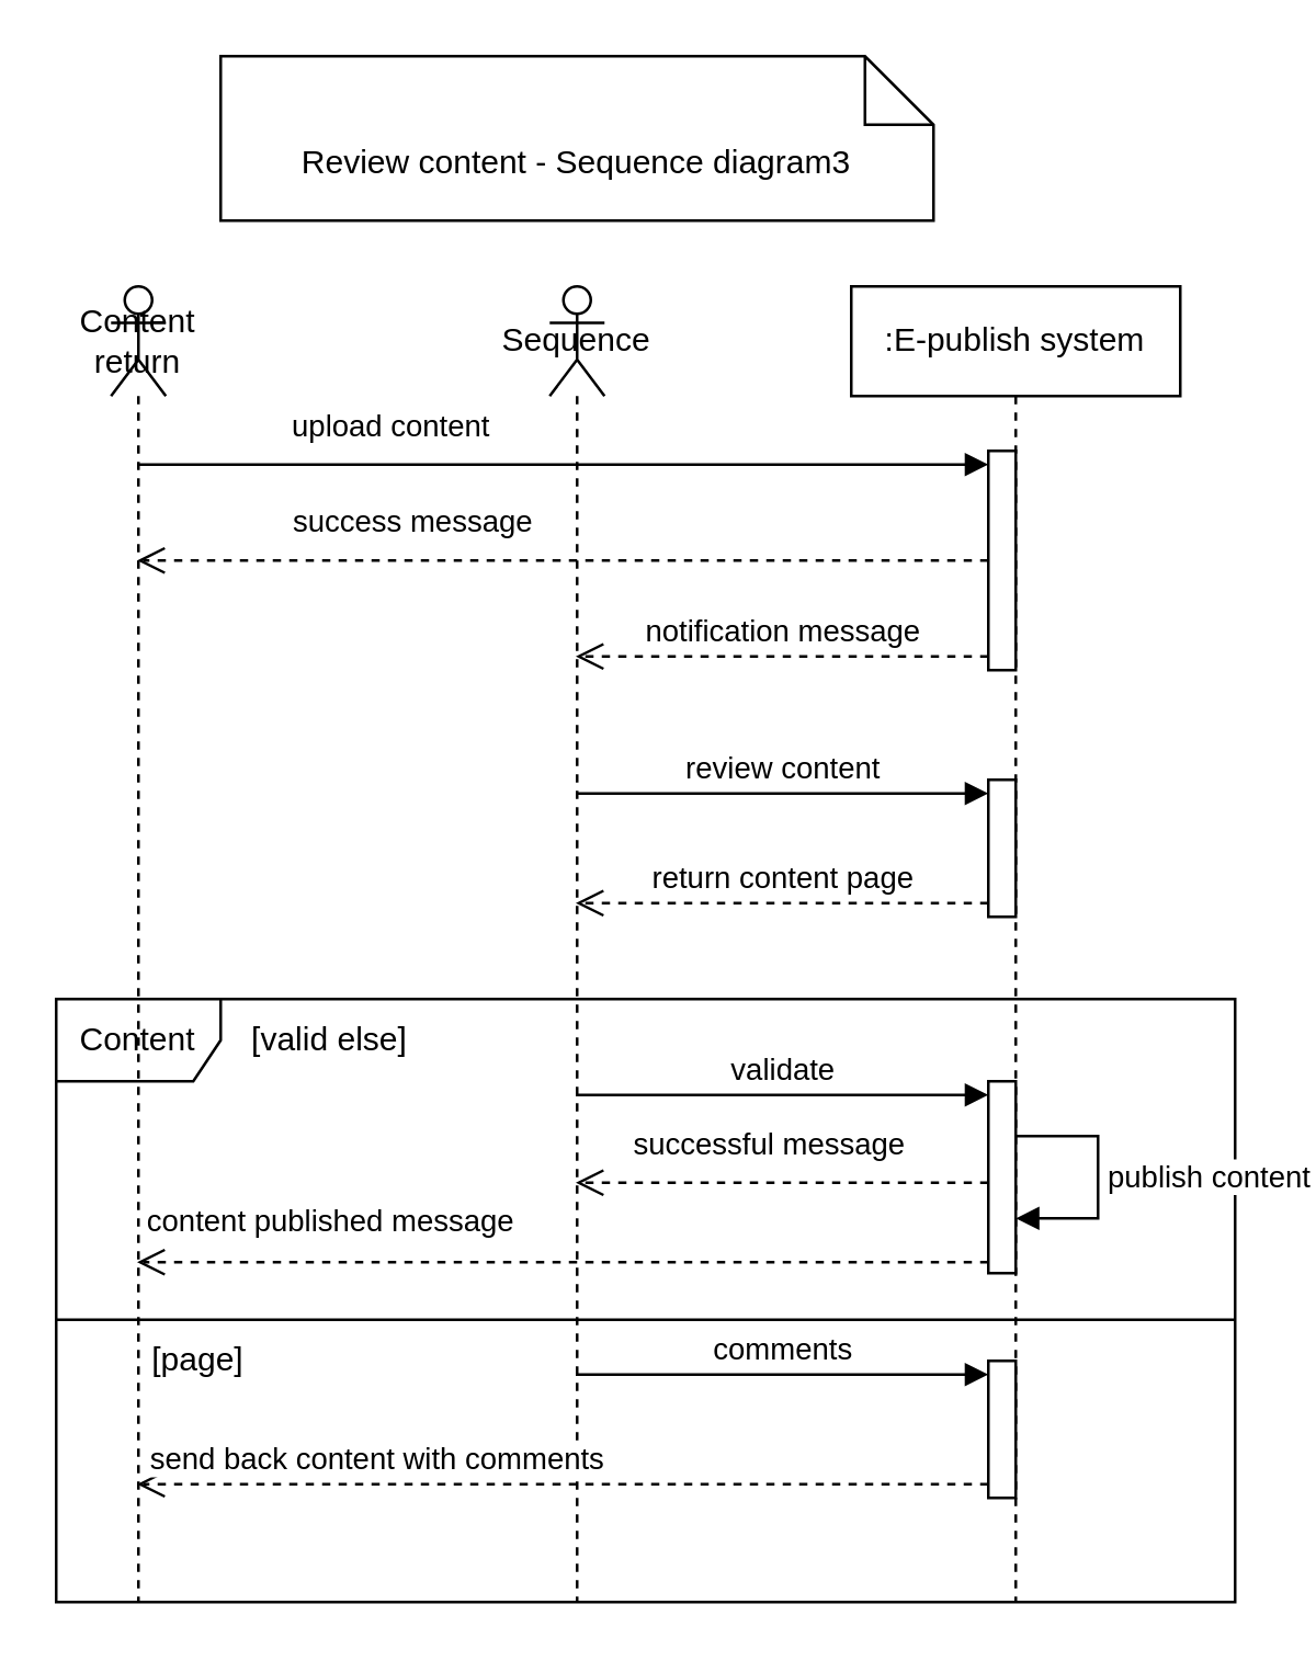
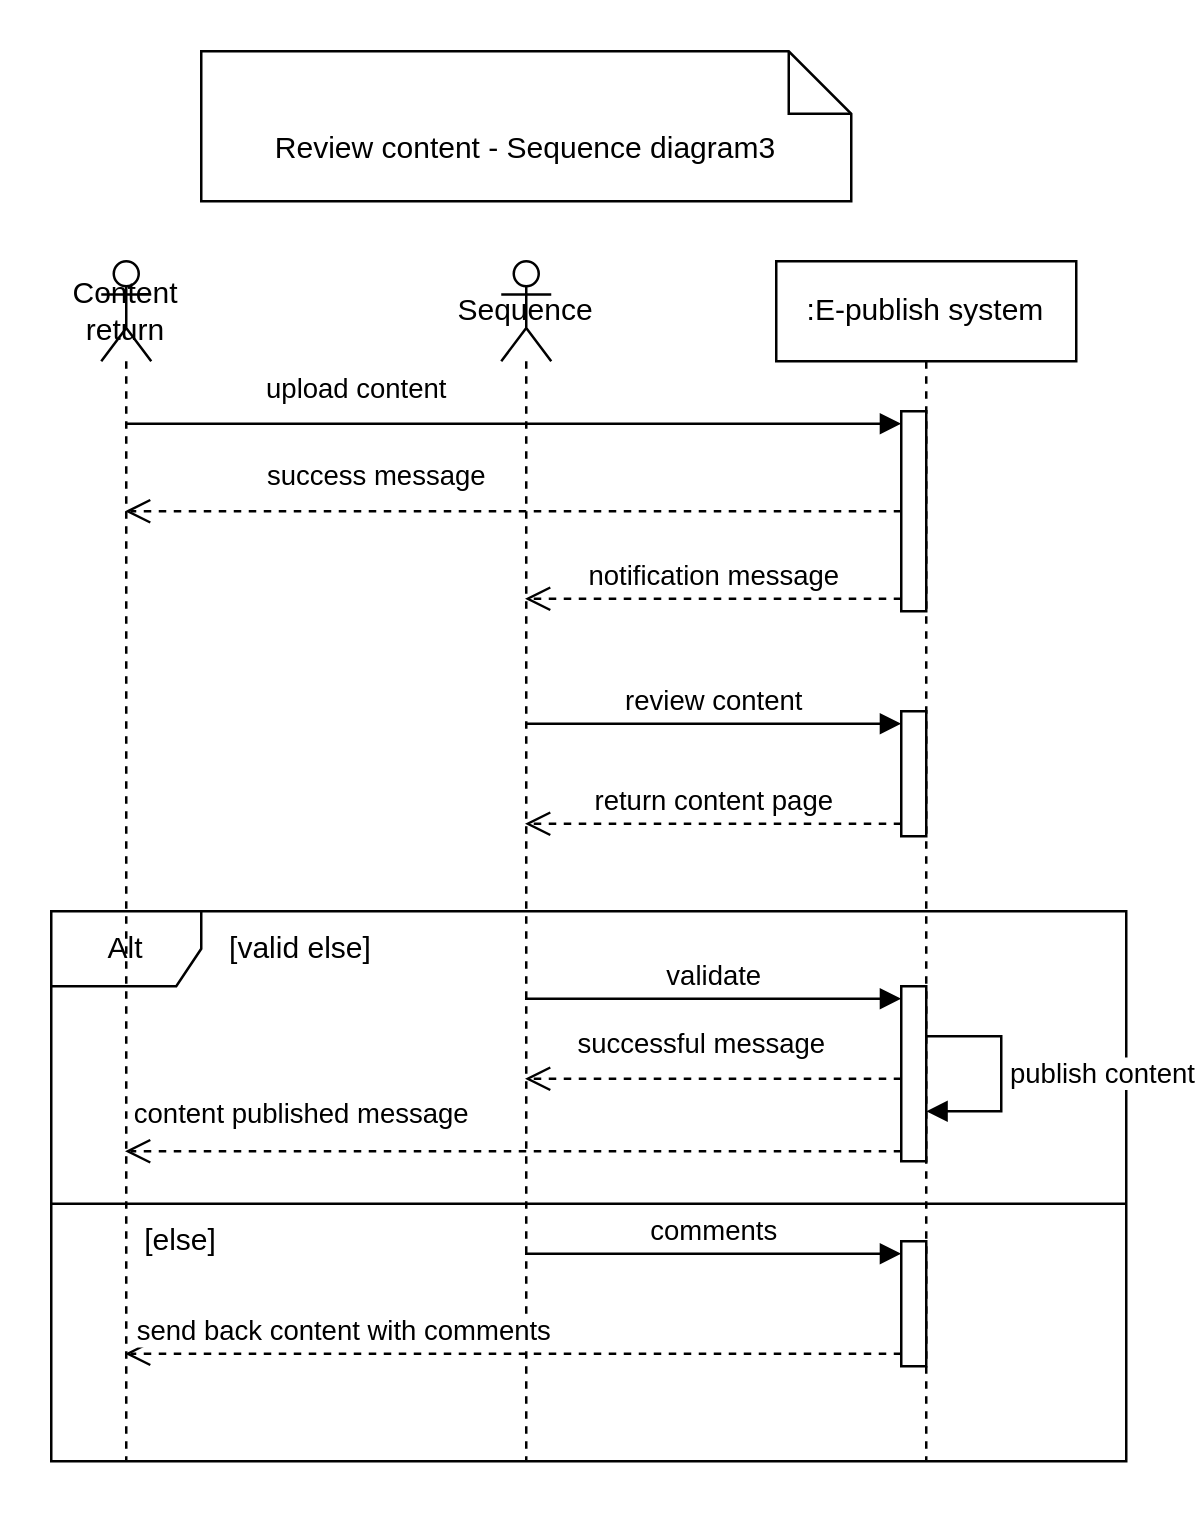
- <mxCell id="7" value="Content" style="shape=umlFrame;whiteSpace=wrap;html=1;pointerEvents=0;" parent="1" vertex="1"><mxGeometry x="20" y="364" width="430" height="220" as="geometry" /></mxCell>
+ <mxCell id="7" value="Alt" style="shape=umlFrame;whiteSpace=wrap;html=1;pointerEvents=0;" parent="1" vertex="1"><mxGeometry x="20" y="364" width="430" height="220" as="geometry" /></mxCell>
- <mxCell id="20" value="[page]" style="text;html=1;align=center;verticalAlign=middle;whiteSpace=wrap;rounded=0;" parent="1" vertex="1"><mxGeometry x="54" y="481" width="36" height="30" as="geometry" /></mxCell>
+ <mxCell id="20" value="[else]" style="text;html=1;align=center;verticalAlign=middle;whiteSpace=wrap;rounded=0;" parent="1" vertex="1"><mxGeometry x="54" y="481" width="36" height="30" as="geometry" /></mxCell>
